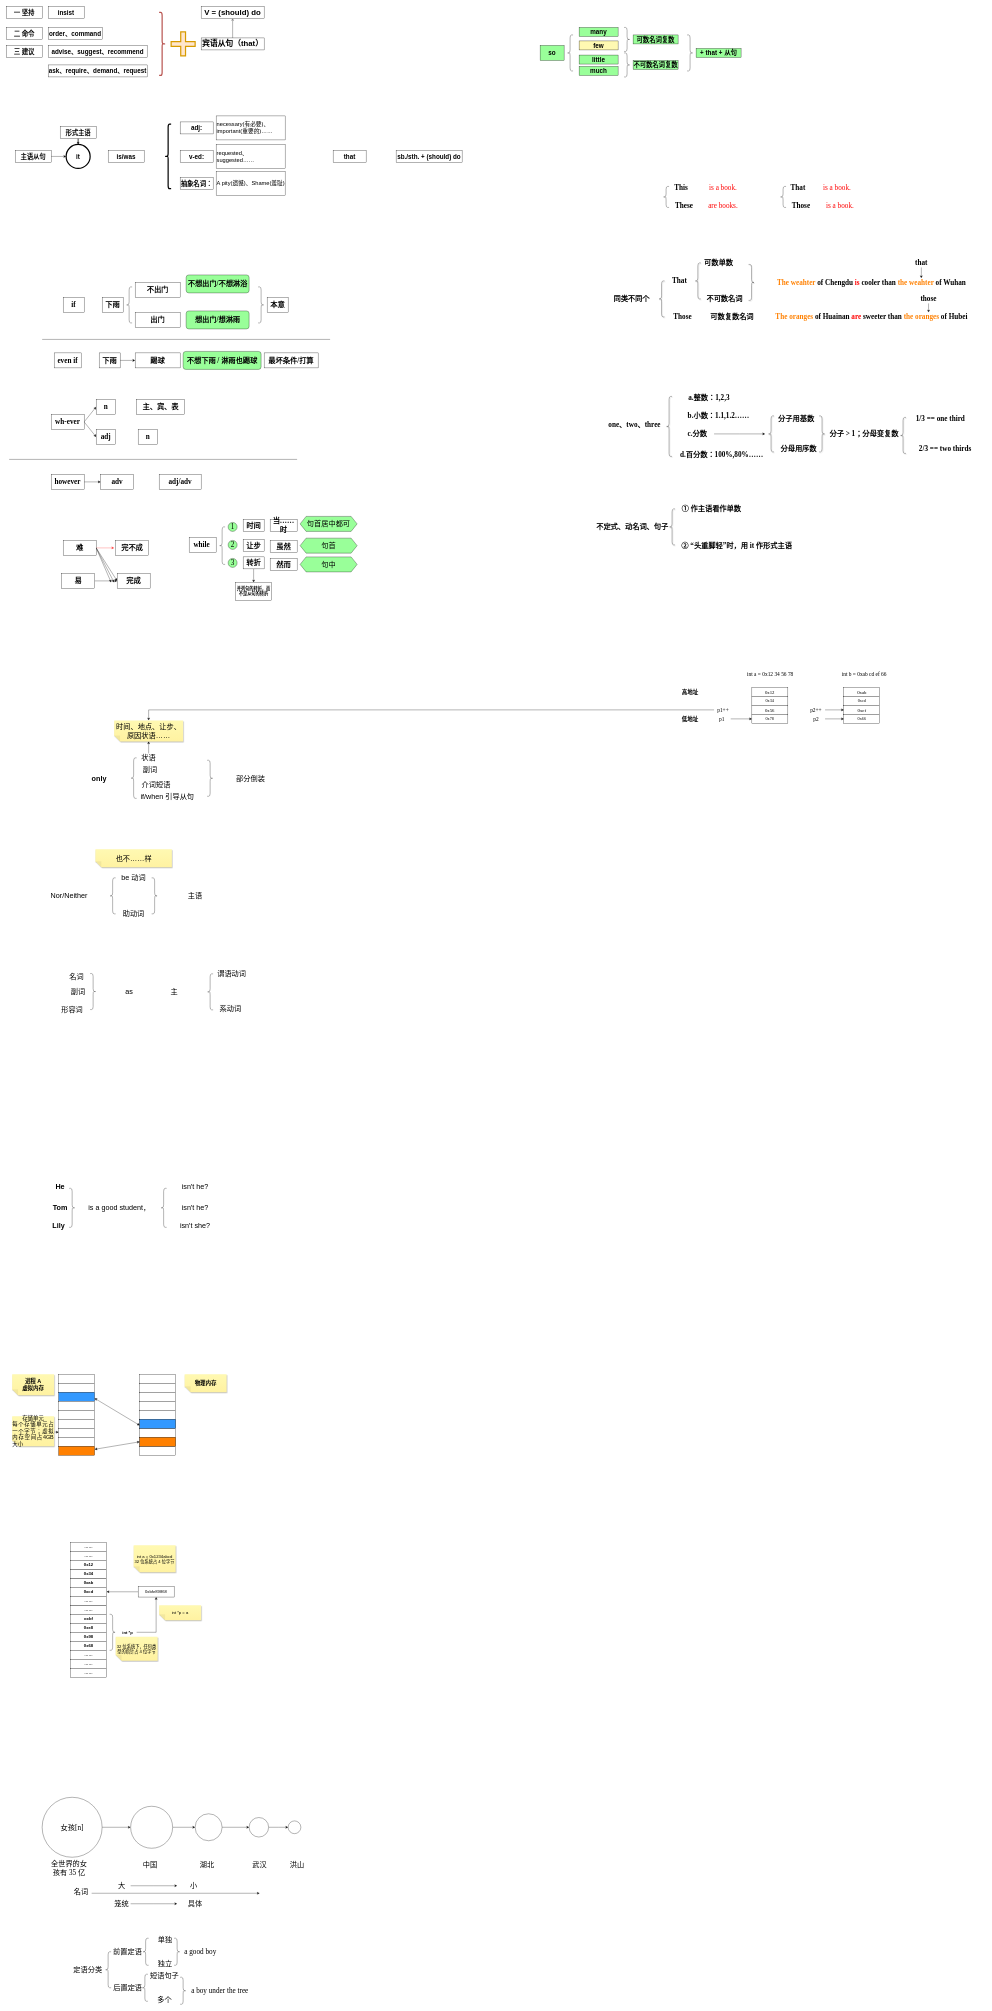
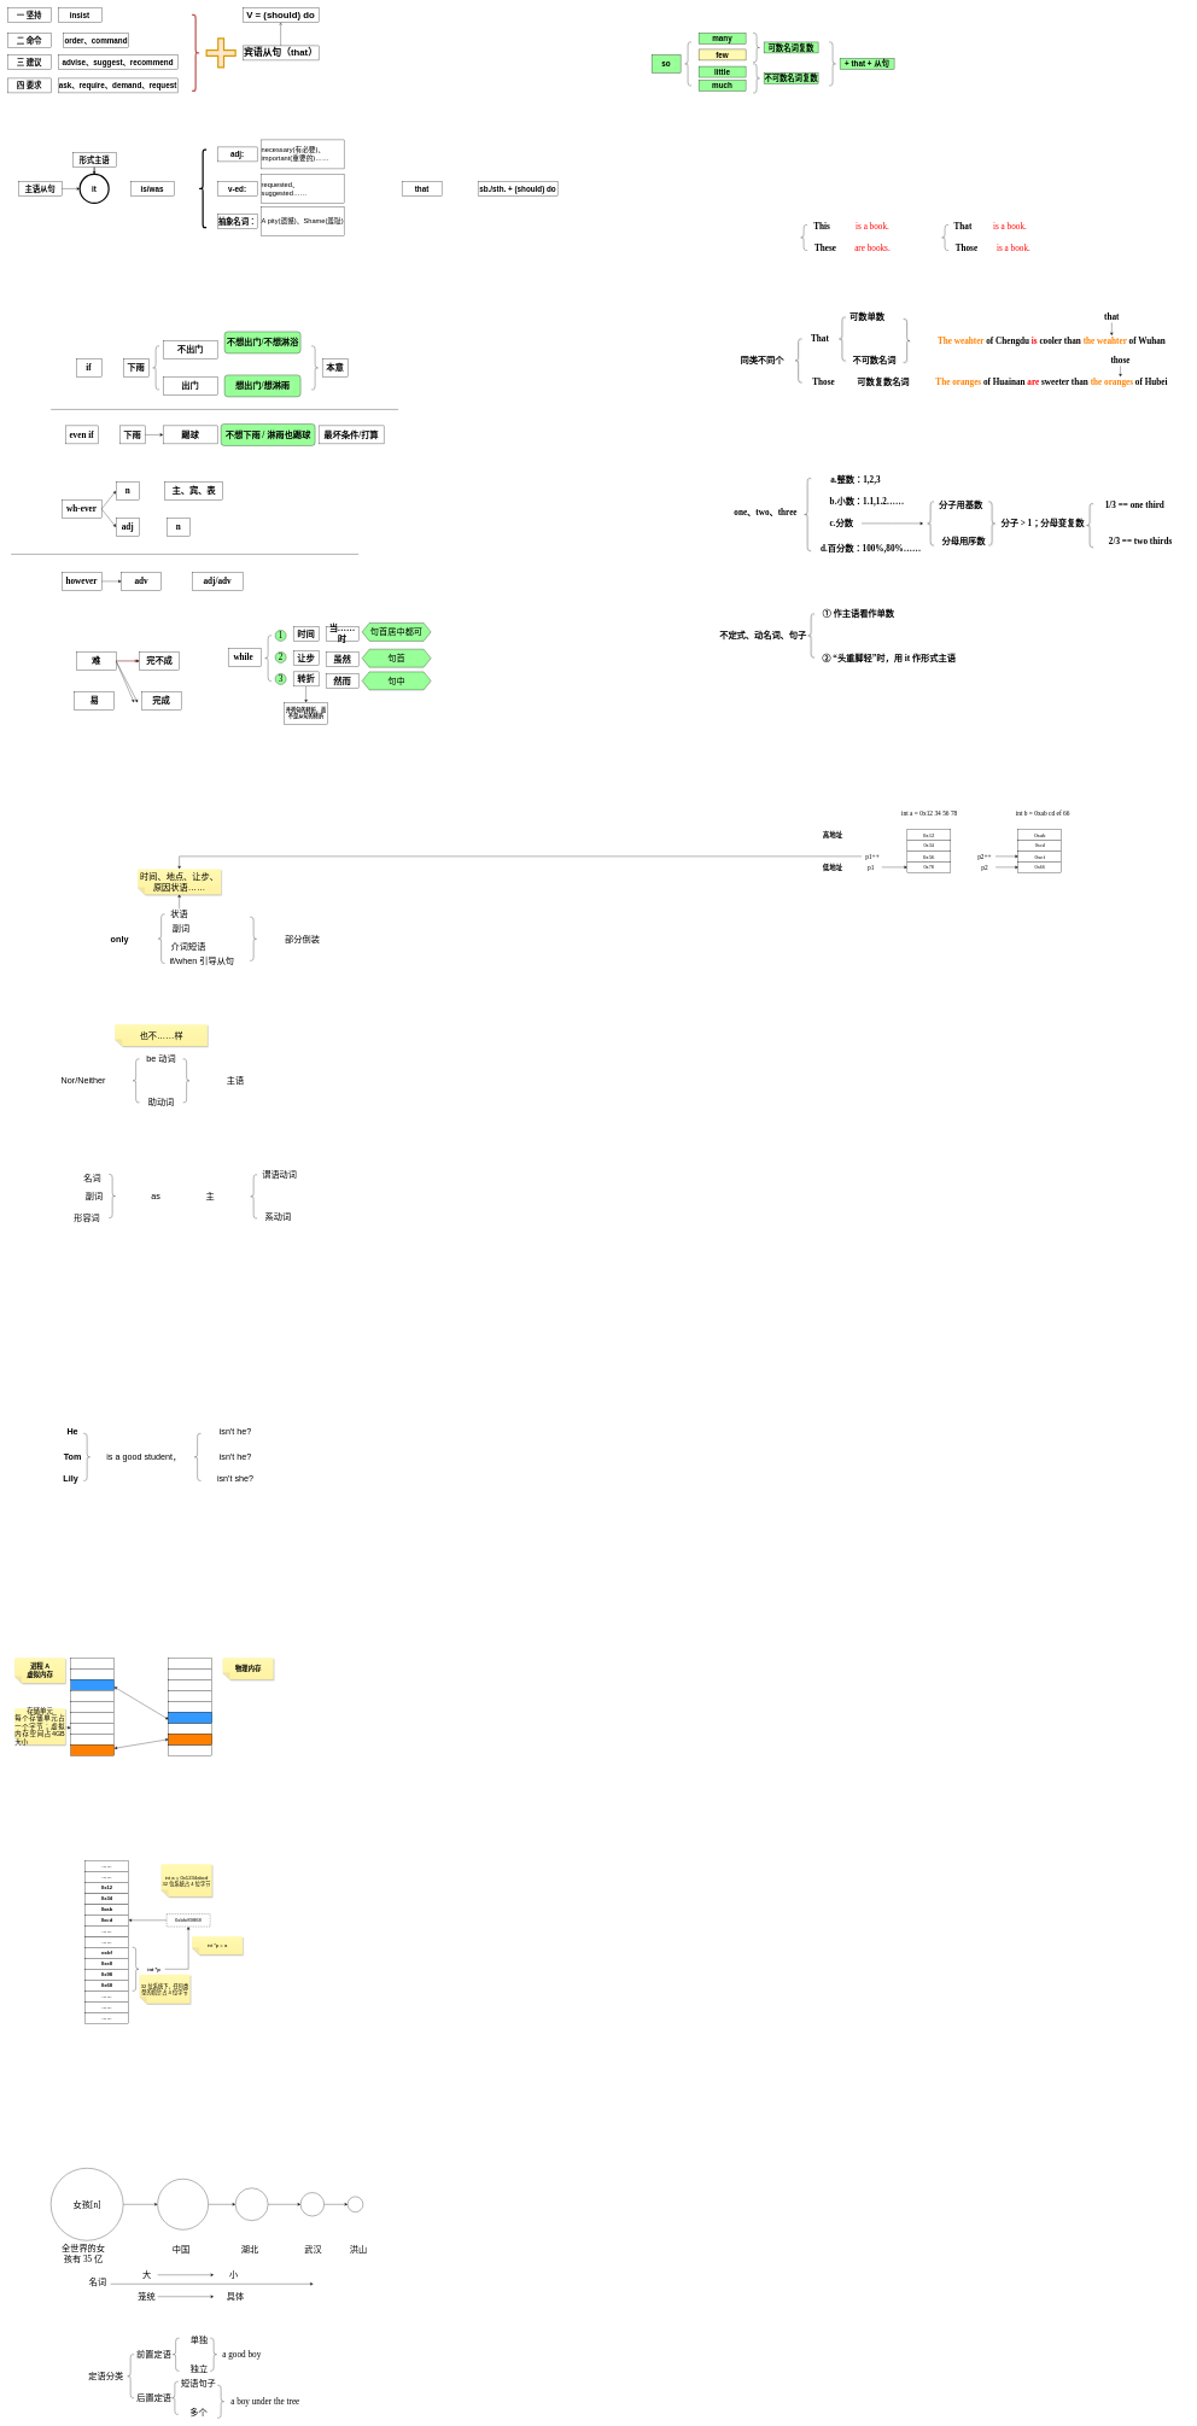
- <mxCell id="3" value="&lt;span style=&quot;font-size: 21px;&quot;&gt;&lt;b&gt;order、command&lt;/b&gt;&lt;/span&gt;" style="rounded=0;whiteSpace=wrap;html=1;" parent="1" vertex="1"><mxGeometry x="160" y="90" width="180" height="40" as="geometry" /></mxCell>
+ <mxCell id="3" value="&lt;span style=&quot;font-size: 21px;&quot;&gt;&lt;b&gt;order、command&lt;/b&gt;&lt;/span&gt;" style="rounded=0;whiteSpace=wrap;html=1;" parent="1" vertex="1"><mxGeometry x="175" y="90" width="180" height="40" as="geometry" /></mxCell>
+ <mxCell id="12" value="&lt;span style=&quot;font-size: 21px;&quot;&gt;&lt;b&gt;四 要求&lt;/b&gt;&lt;/span&gt;" style="rounded=0;whiteSpace=wrap;html=1;" parent="1" vertex="1"><mxGeometry x="20" y="215" width="120" height="40" as="geometry" /></mxCell>
- <mxCell id="68" style="edgeStyle=none;rounded=0;orthogonalLoop=1;jettySize=auto;html=1;exitX=1;exitY=0.5;exitDx=0;exitDy=0;entryX=0;entryY=0.5;entryDx=0;entryDy=0;fontFamily=Comic Sans MS;fontSize=24;strokeColor=#000000;" parent="1" source="71" target="74" edge="1"><mxGeometry relative="1" as="geometry" /></mxCell>
+ <mxCell id="68" style="edgeStyle=none;rounded=0;orthogonalLoop=1;jettySize=auto;html=1;exitX=1;exitY=0.5;exitDx=0;exitDy=0;fontFamily=Comic Sans MS;fontSize=24;strokeColor=#000000;" parent="1" source="71" target="75" edge="1"><mxGeometry relative="1" as="geometry" /></mxCell>
- <mxCell id="72" style="edgeStyle=none;rounded=0;orthogonalLoop=1;jettySize=auto;html=1;exitX=1;exitY=0.5;exitDx=0;exitDy=0;fontFamily=Comic Sans MS;fontSize=24;" parent="1" source="73" target="74" edge="1"><mxGeometry relative="1" as="geometry" /></mxCell>
- <mxCell id="188" value="0xbfe89868" style="rounded=0;whiteSpace=wrap;html=1;fontSize=14;" parent="1" vertex="1"><mxGeometry x="460" y="5287.5" width="120" height="35" as="geometry" /></mxCell>
+ <mxCell id="188" value="0xbfe89868" style="rounded=0;whiteSpace=wrap;html=1;fontSize=14;dashed=1;" parent="1" vertex="1"><mxGeometry x="460" y="5287.5" width="120" height="35" as="geometry" /></mxCell>
